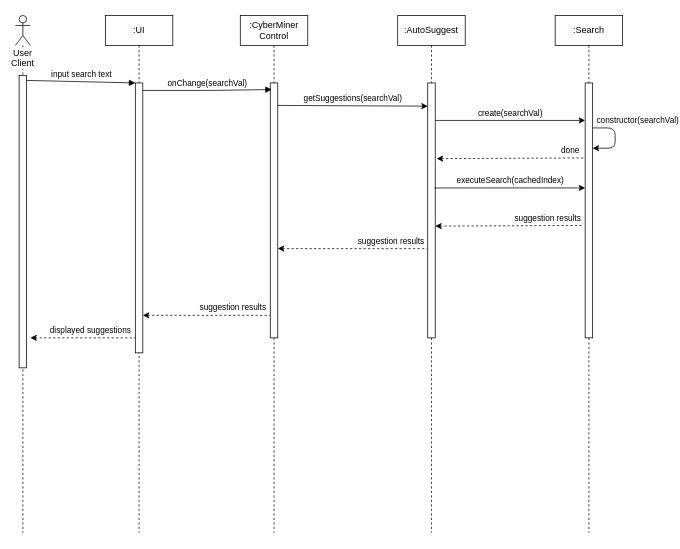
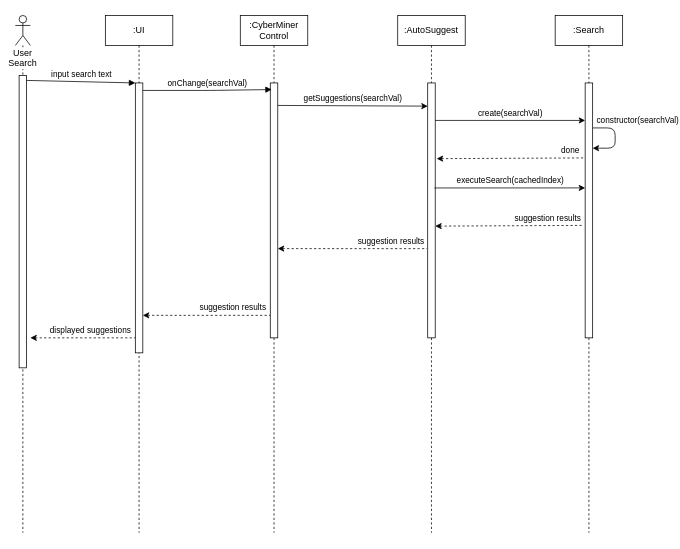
- <mxCell id="4" value="User Client" style="shape=umlLifeline;participant=umlActor;perimeter=lifelinePerimeter;whiteSpace=wrap;html=1;container=1;collapsible=0;recursiveResize=0;verticalAlign=top;spacingTop=36;labelBackgroundColor=#ffffff;outlineConnect=0;" parent="1" vertex="1"><mxGeometry x="20" y="20" width="20" height="690" as="geometry" /></mxCell>
+ <mxCell id="4" value="User Search" style="shape=umlLifeline;participant=umlActor;perimeter=lifelinePerimeter;whiteSpace=wrap;html=1;container=1;collapsible=0;recursiveResize=0;verticalAlign=top;spacingTop=36;labelBackgroundColor=#ffffff;outlineConnect=0;" parent="1" vertex="1"><mxGeometry x="20" y="20" width="20" height="690" as="geometry" /></mxCell>
